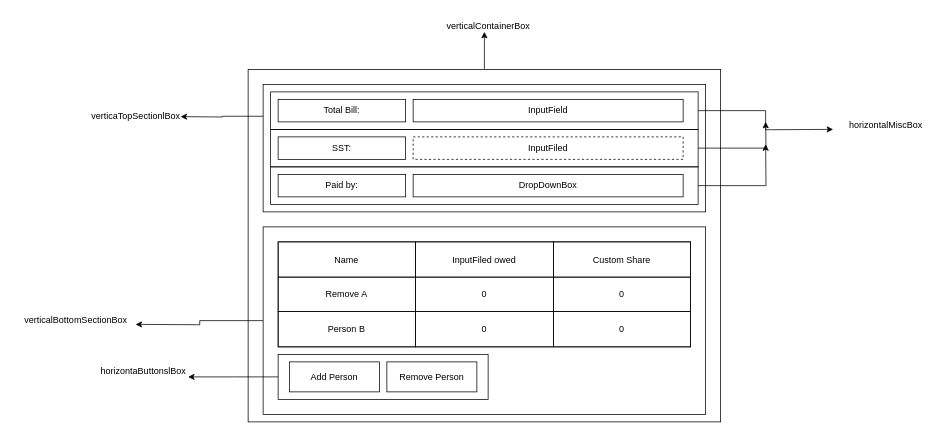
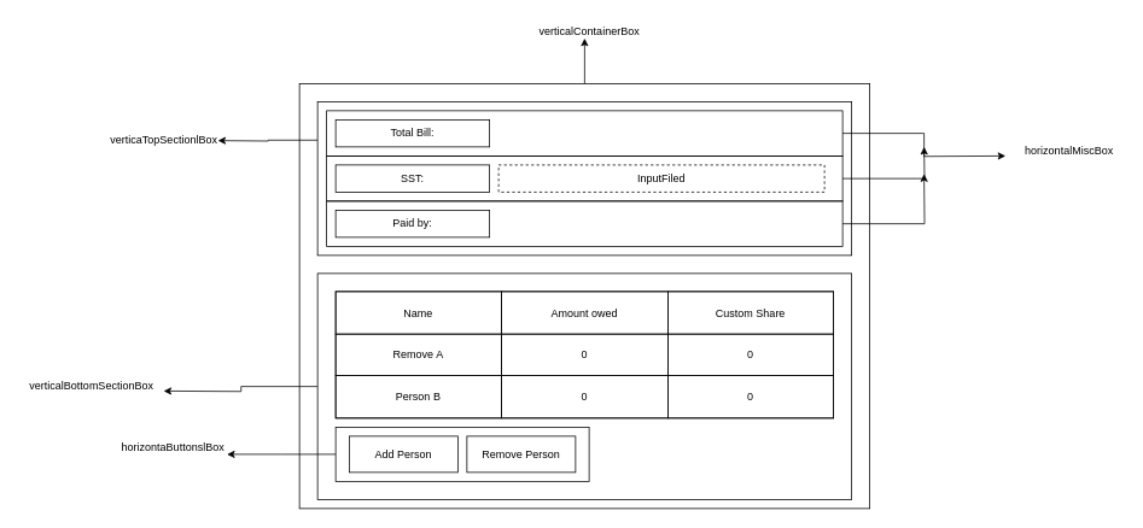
- <mxCell id="8" value="InputField" style="rounded=0;whiteSpace=wrap;html=1;" parent="1" vertex="1"><mxGeometry x="550" y="132" width="360" height="30" as="geometry" /></mxCell>
- <mxCell id="9" value="DropDownBox" style="rounded=0;whiteSpace=wrap;html=1;" parent="1" vertex="1"><mxGeometry x="550" y="232" width="360" height="30" as="geometry" /></mxCell>
- <mxCell id="18" value="InputFiled owed" style="connectable=0;recursiveResize=0;strokeColor=inherit;fillColor=none;align=center;whiteSpace=wrap;html=1;" parent="16" vertex="1"><mxGeometry x="183" width="184" height="47" as="geometry"><mxRectangle width="184" height="47" as="alternateBounds" /></mxGeometry></mxCell>
+ <mxCell id="18" value="Amount owed" style="connectable=0;recursiveResize=0;strokeColor=inherit;fillColor=none;align=center;whiteSpace=wrap;html=1;" parent="16" vertex="1"><mxGeometry x="183" width="184" height="47" as="geometry"><mxRectangle width="184" height="47" as="alternateBounds" /></mxGeometry></mxCell>
